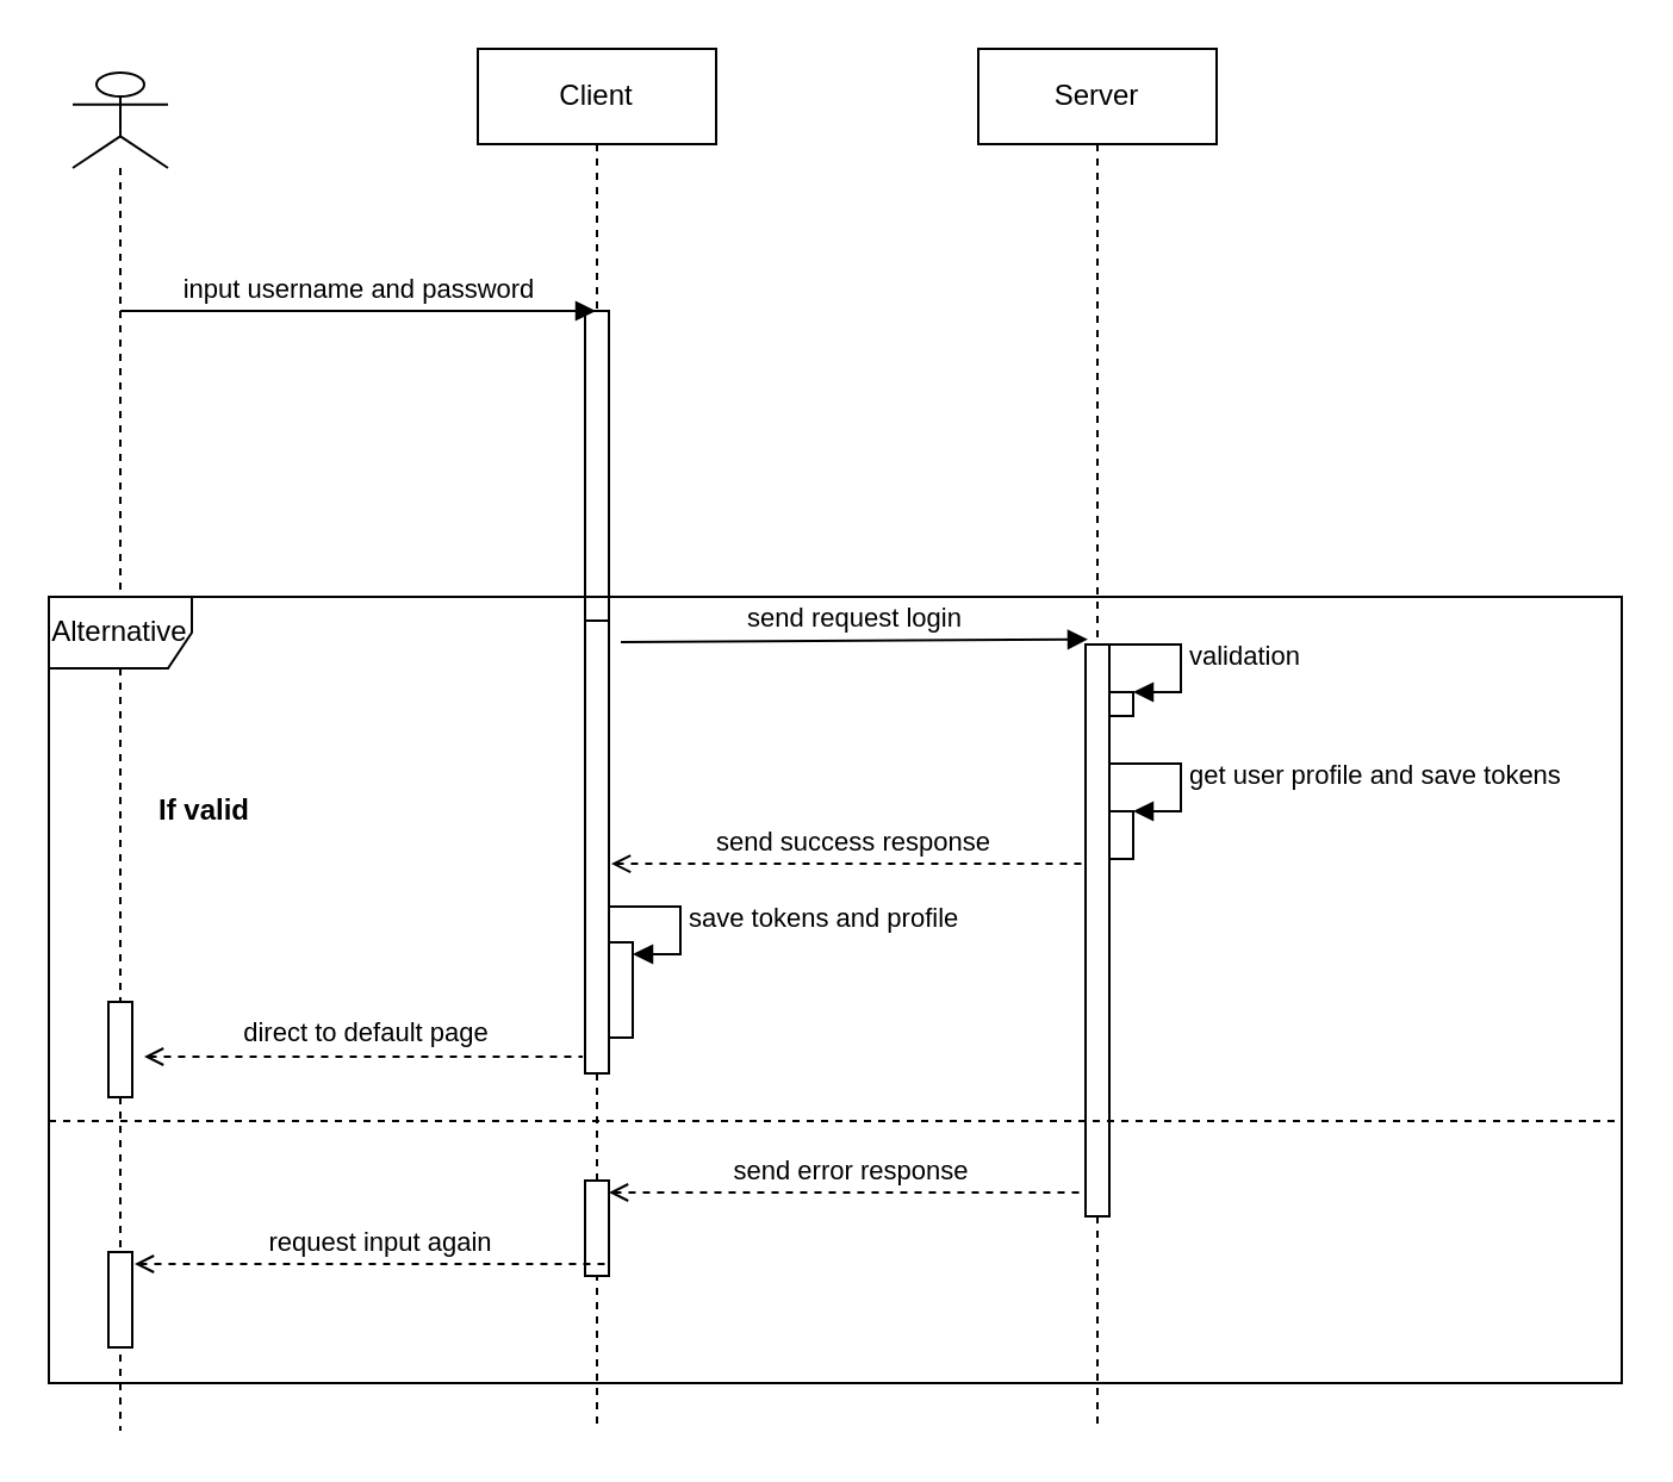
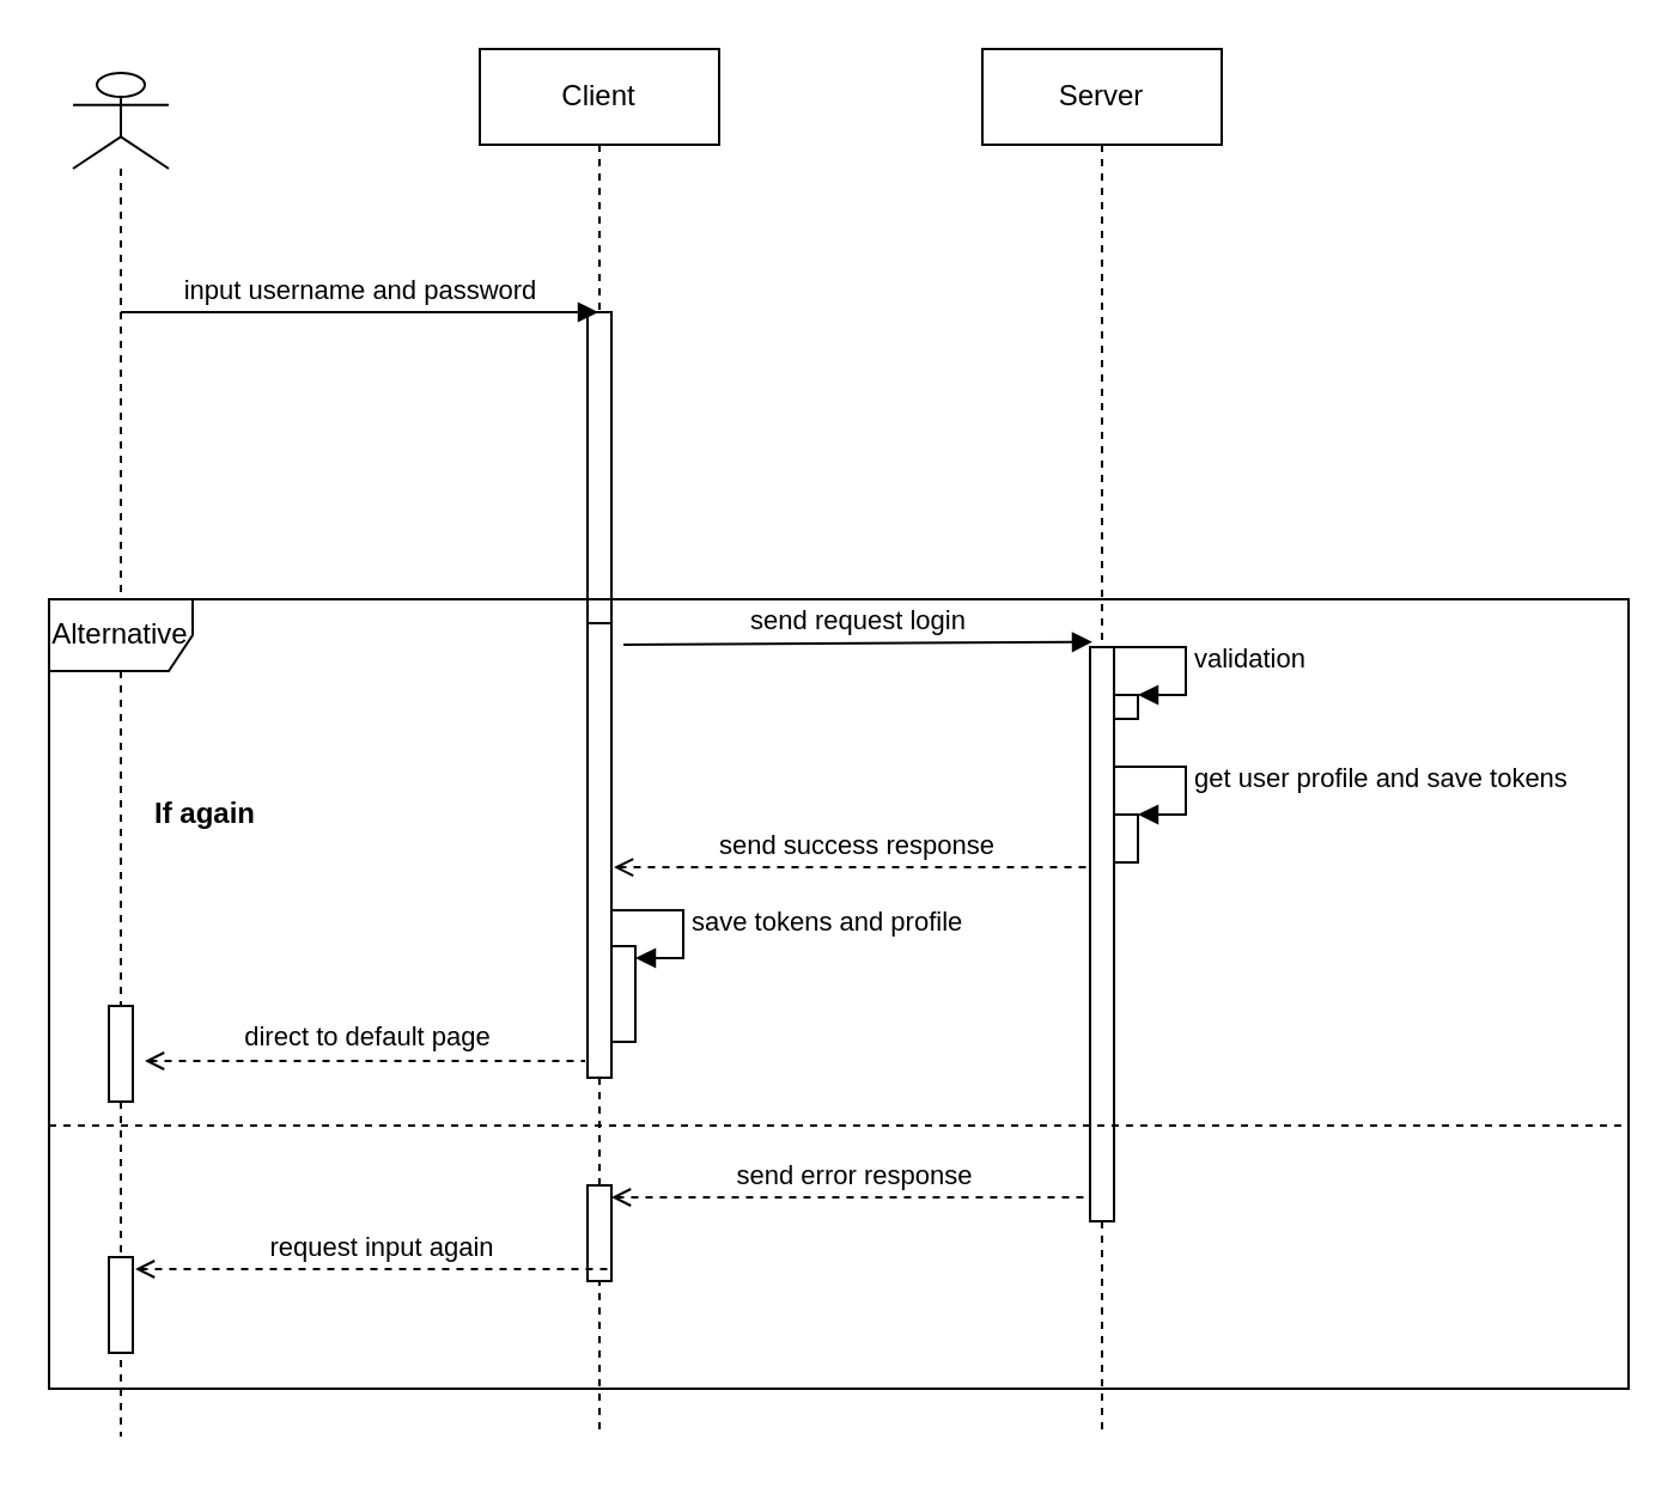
- <mxCell id="27" value="&lt;b&gt;If valid&lt;/b&gt;" style="text;html=1;align=center;verticalAlign=middle;resizable=0;points=[];autosize=1;strokeColor=none;fillColor=none;" vertex="1" parent="1"><mxGeometry x="60" y="330" width="50" height="20" as="geometry" /></mxCell>
+ <mxCell id="27" value="&lt;b&gt;If again&lt;/b&gt;" style="text;html=1;align=center;verticalAlign=middle;resizable=0;points=[];autosize=1;strokeColor=none;fillColor=none;" vertex="1" parent="1"><mxGeometry x="60" y="330" width="50" height="20" as="geometry" /></mxCell>
